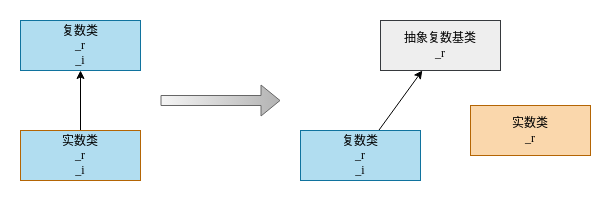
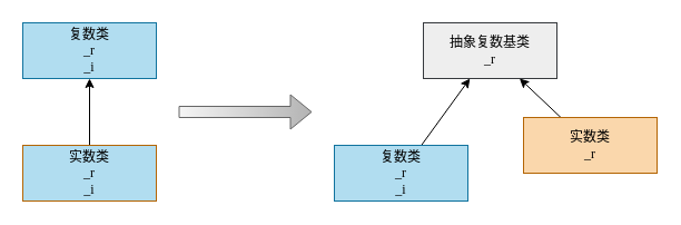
+ <mxCell id="5" value="" style="rounded=0;orthogonalLoop=1;jettySize=auto;html=1;" edge="1" parent="1" source="6" target="2"><mxGeometry relative="1" as="geometry" /></mxCell>
